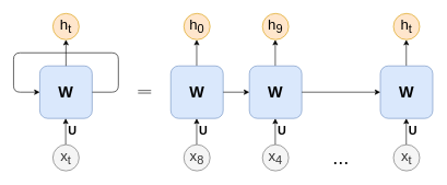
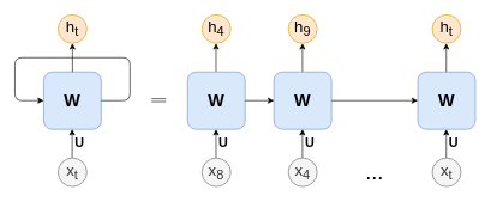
- <mxCell id="15" value="&lt;font style=&quot;font-size: 22px&quot;&gt;h&lt;sub&gt;0&lt;/sub&gt;&lt;/font&gt;" style="ellipse;whiteSpace=wrap;html=1;aspect=fixed;fillColor=#ffe6cc;strokeColor=#d79b00;" vertex="1" parent="1"><mxGeometry x="280" y="20" width="40" height="40" as="geometry" /></mxCell>
+ <mxCell id="15" value="&lt;font style=&quot;font-size: 22px&quot;&gt;h&lt;sub&gt;4&lt;/sub&gt;&lt;/font&gt;" style="ellipse;whiteSpace=wrap;html=1;aspect=fixed;fillColor=#ffe6cc;strokeColor=#d79b00;" vertex="1" parent="1"><mxGeometry x="280" y="20" width="40" height="40" as="geometry" /></mxCell>
